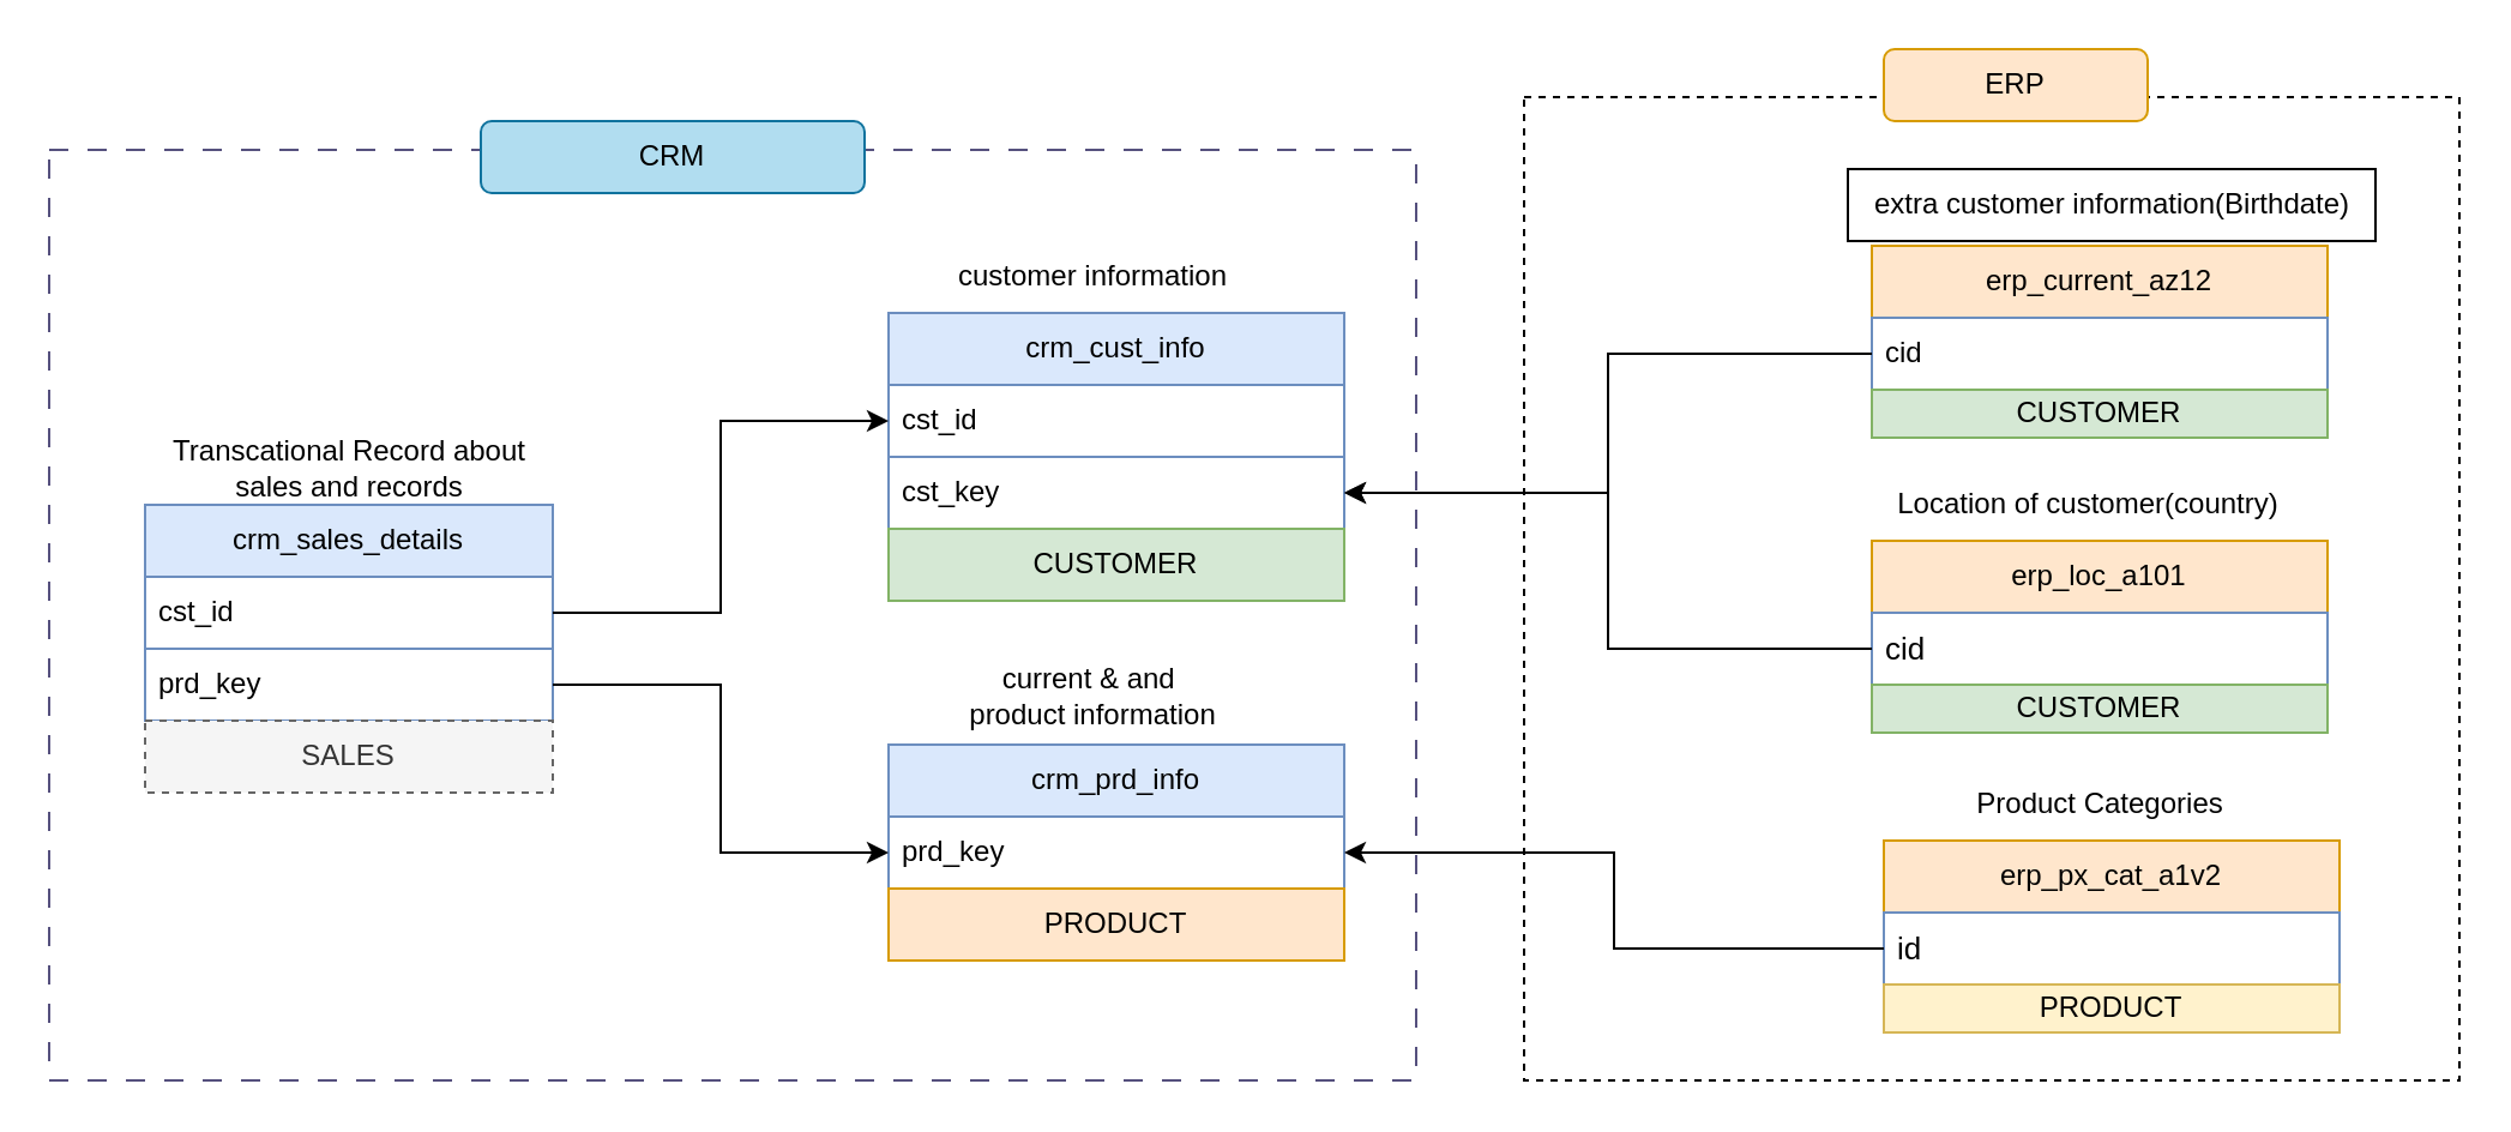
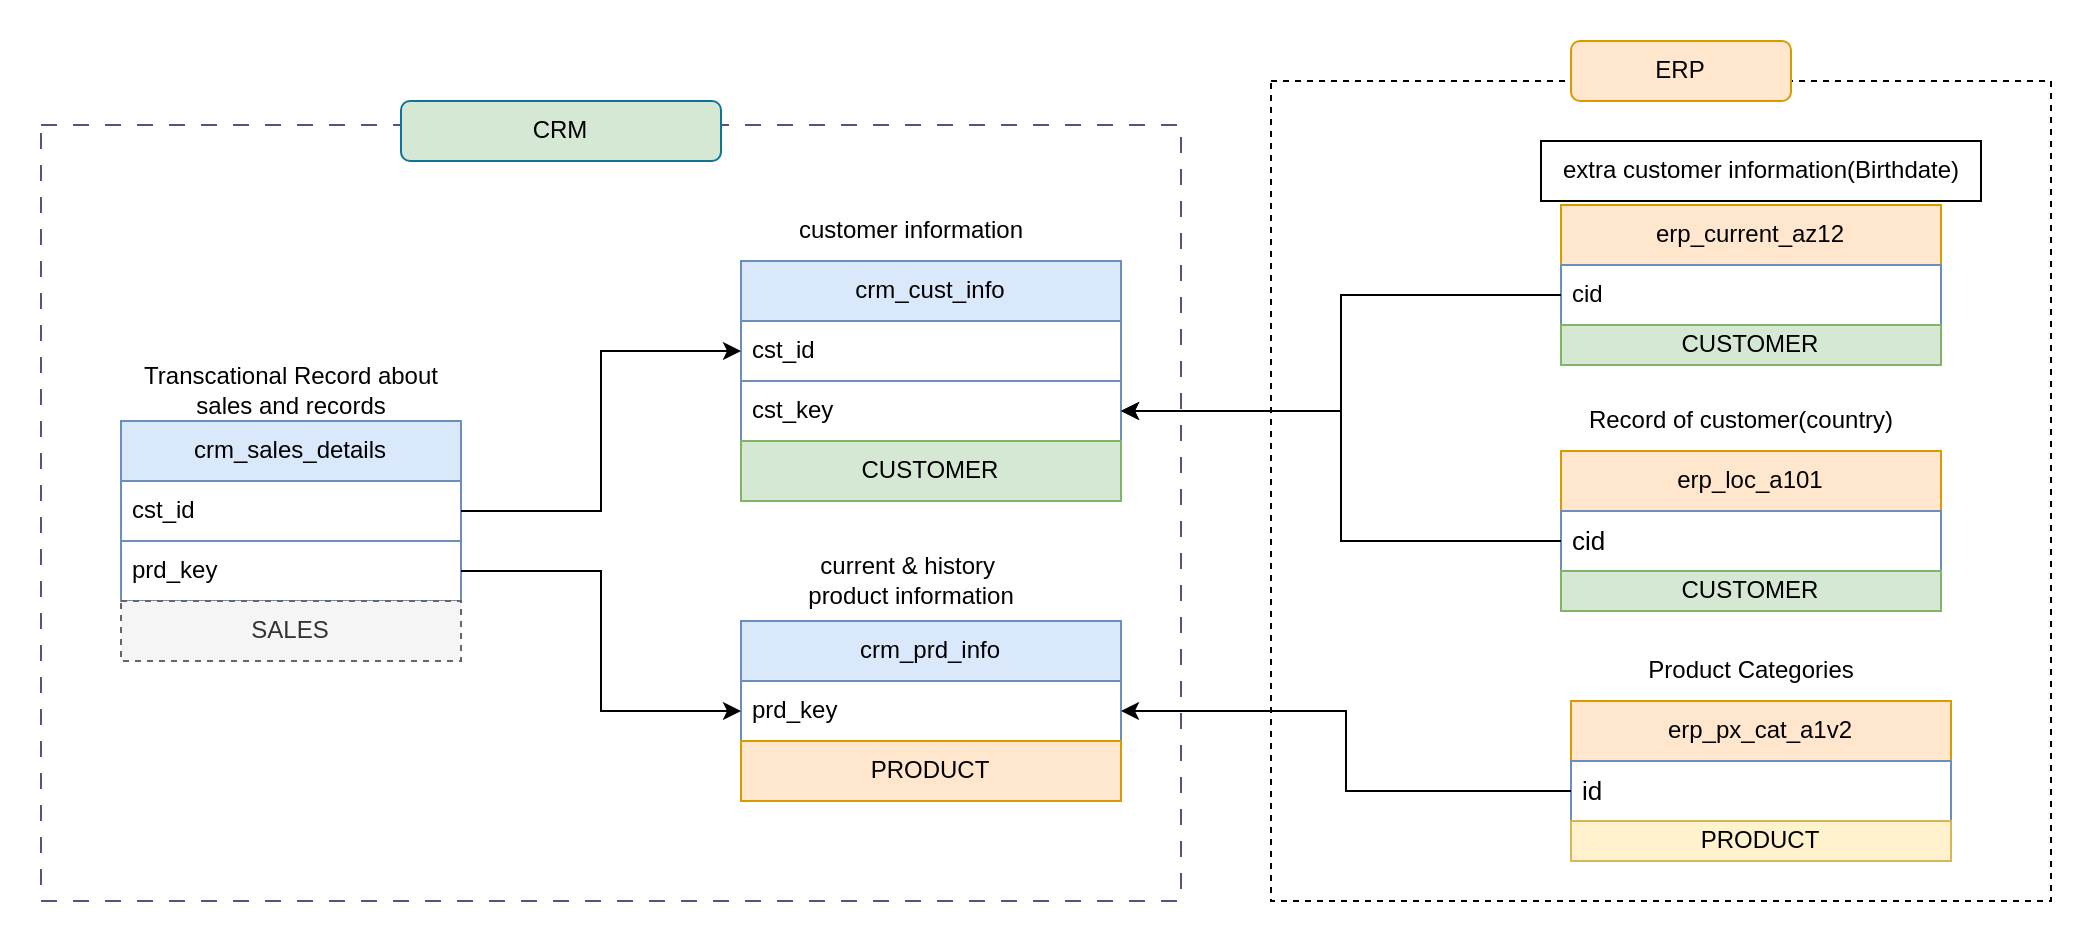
- <mxCell id="28" value="CRM" style="rounded=1;whiteSpace=wrap;html=1;fillColor=#b1ddf0;strokeColor=#10739e;" parent="1" vertex="1"><mxGeometry x="200" y="50" width="160" height="30" as="geometry" /></mxCell>
+ <mxCell id="28" value="CRM" style="rounded=1;whiteSpace=wrap;html=1;fillColor=#d5e8d4;strokeColor=#10739e;" parent="1" vertex="1"><mxGeometry x="200" y="50" width="160" height="30" as="geometry" /></mxCell>
- <mxCell id="22" value="Location of customer(country)" style="text;html=1;align=center;verticalAlign=middle;resizable=0;points=[];autosize=1;strokeColor=none;fillColor=none;" parent="1" vertex="1"><mxGeometry x="780" y="195" width="180" height="30" as="geometry" /></mxCell>
+ <mxCell id="22" value="Record of customer(country)" style="text;html=1;align=center;verticalAlign=middle;resizable=0;points=[];autosize=1;strokeColor=none;fillColor=none;" parent="1" vertex="1"><mxGeometry x="780" y="195" width="180" height="30" as="geometry" /></mxCell>
- <mxCell id="17" value="current &amp;amp; and&amp;nbsp;&lt;div&gt;product information&lt;/div&gt;" style="text;html=1;align=center;verticalAlign=middle;resizable=0;points=[];autosize=1;strokeColor=none;fillColor=none;" parent="1" vertex="1"><mxGeometry x="390" y="270" width="130" height="40" as="geometry" /></mxCell>
+ <mxCell id="17" value="current &amp;amp; history&amp;nbsp;&lt;div&gt;product information&lt;/div&gt;" style="text;html=1;align=center;verticalAlign=middle;resizable=0;points=[];autosize=1;strokeColor=none;fillColor=none;" parent="1" vertex="1"><mxGeometry x="390" y="270" width="130" height="40" as="geometry" /></mxCell>
